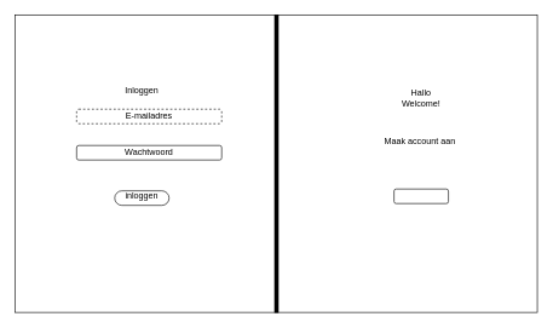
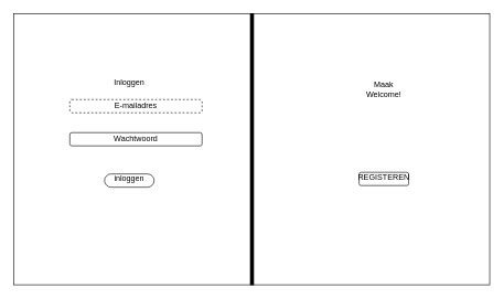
- <mxCell id="5" value="Hallo Welcome!" style="text;html=1;align=center;verticalAlign=middle;whiteSpace=wrap;rounded=0;" vertex="1" parent="1"><mxGeometry x="550" y="120" width="60" height="30" as="geometry" /></mxCell>
+ <mxCell id="5" value="Maak Welcome!" style="text;html=1;align=center;verticalAlign=middle;whiteSpace=wrap;rounded=0;" vertex="1" parent="1"><mxGeometry x="550" y="120" width="60" height="30" as="geometry" /></mxCell>
- <mxCell id="6" value="Maak account aan&amp;nbsp;" style="text;html=1;align=center;verticalAlign=middle;whiteSpace=wrap;rounded=0;" vertex="1" parent="1"><mxGeometry x="515" y="180" width="130" height="30" as="geometry" /></mxCell>
+ <mxCell id="8" value="REGISTEREN" style="text;html=1;align=center;verticalAlign=middle;whiteSpace=wrap;rounded=0;" vertex="1" parent="1"><mxGeometry x="545" y="260" width="70" height="15" as="geometry" /></mxCell>
